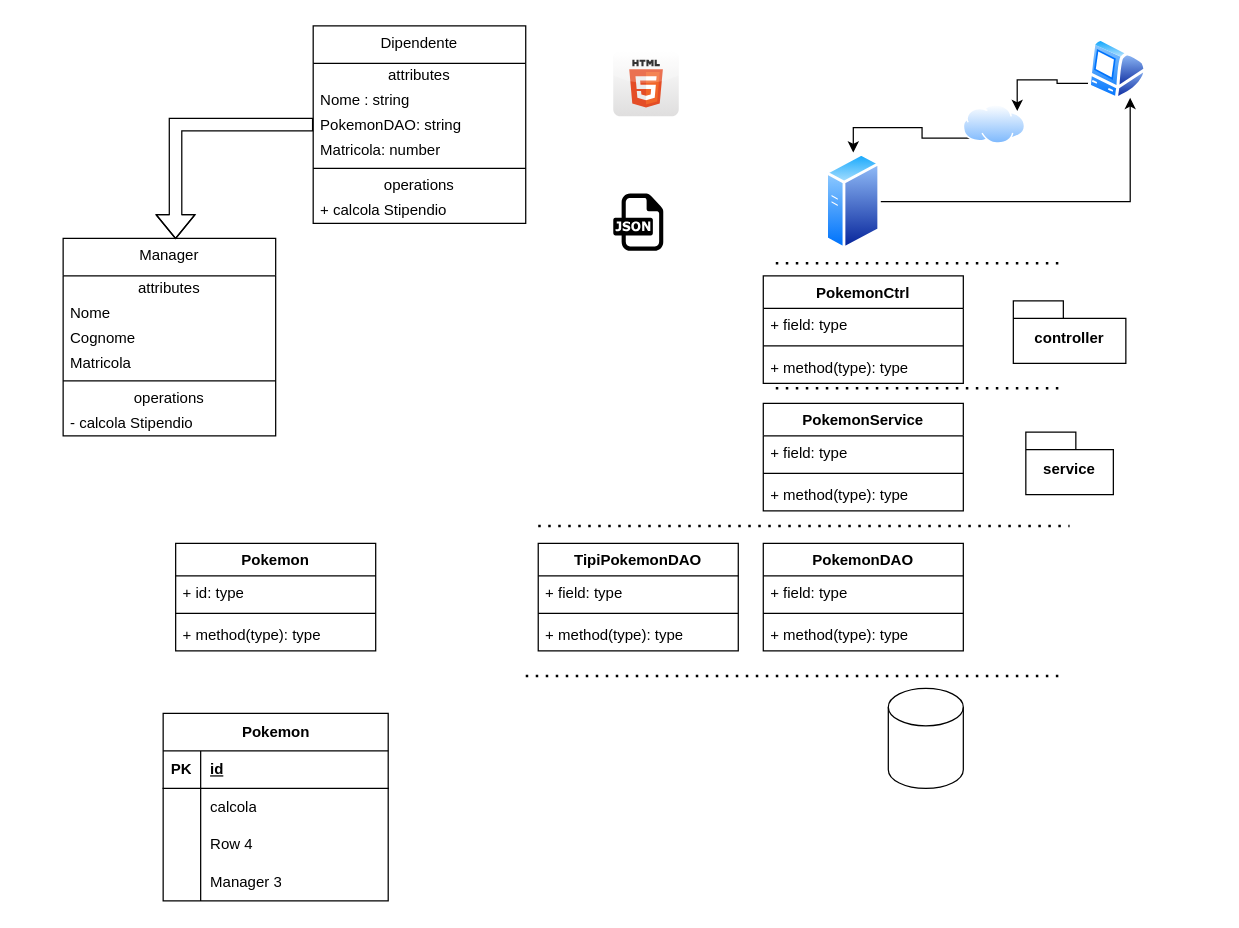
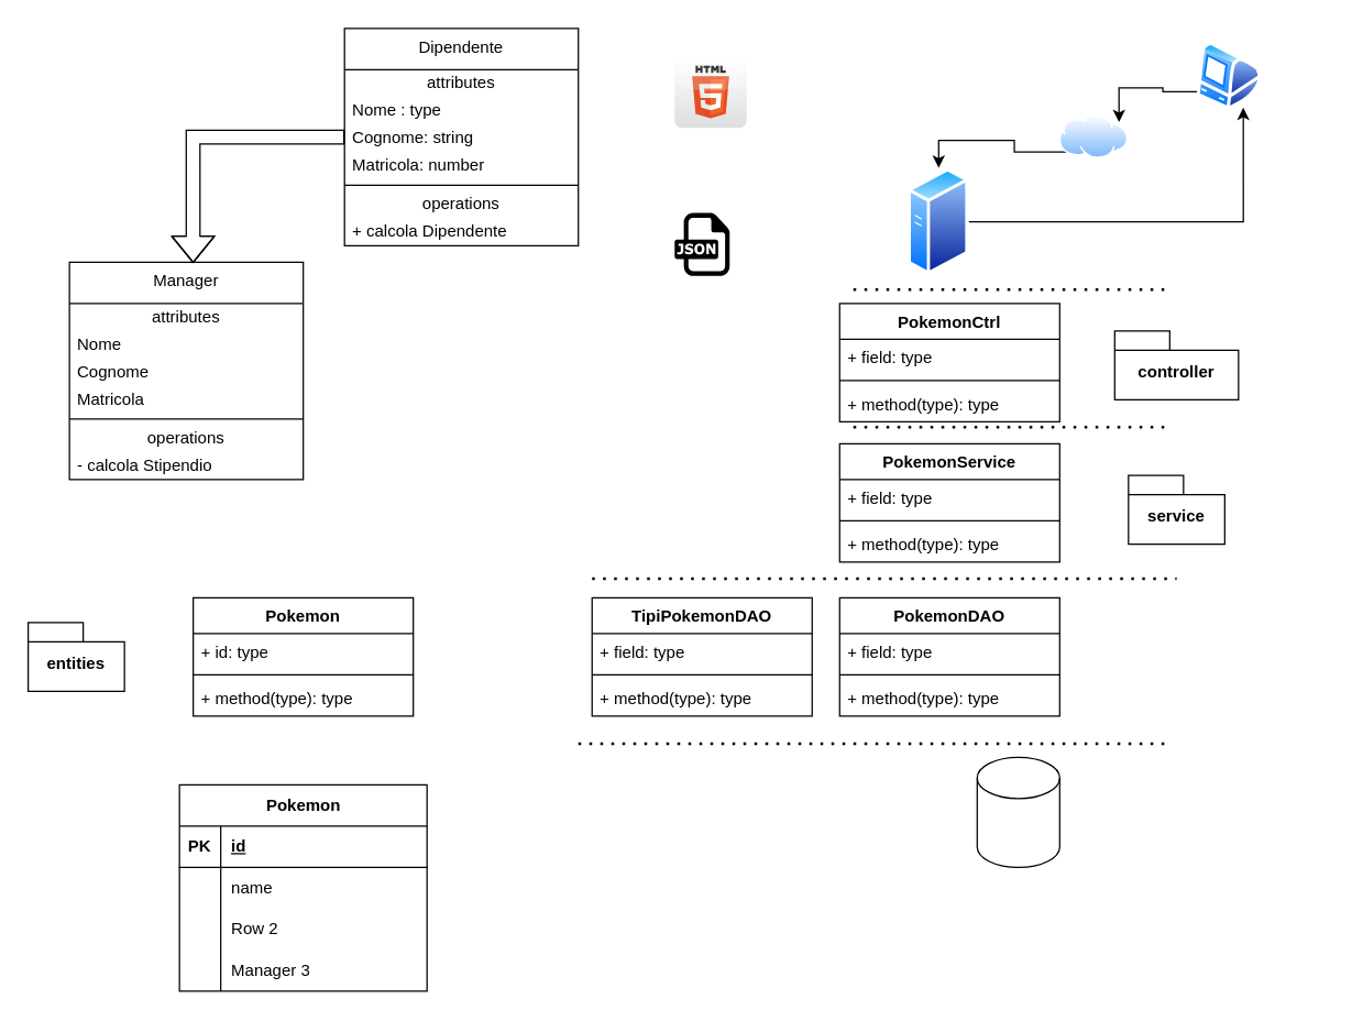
- <mxCell id="12" value="Nome : string" style="text;html=1;strokeColor=none;fillColor=none;align=left;verticalAlign=middle;spacingLeft=4;spacingRight=4;overflow=hidden;rotatable=0;points=[[0,0.5],[1,0.5]];portConstraint=eastwest;whiteSpace=wrap;" parent="10" vertex="1"><mxGeometry y="50" width="170" height="20" as="geometry" /></mxCell>
+ <mxCell id="12" value="Nome : type" style="text;html=1;strokeColor=none;fillColor=none;align=left;verticalAlign=middle;spacingLeft=4;spacingRight=4;overflow=hidden;rotatable=0;points=[[0,0.5],[1,0.5]];portConstraint=eastwest;whiteSpace=wrap;" parent="10" vertex="1"><mxGeometry y="50" width="170" height="20" as="geometry" /></mxCell>
- <mxCell id="13" value="PokemonDAO: string" style="text;html=1;strokeColor=none;fillColor=none;align=left;verticalAlign=middle;spacingLeft=4;spacingRight=4;overflow=hidden;rotatable=0;points=[[0,0.5],[1,0.5]];portConstraint=eastwest;whiteSpace=wrap;" parent="10" vertex="1"><mxGeometry y="70" width="170" height="20" as="geometry" /></mxCell>
+ <mxCell id="13" value="Cognome: string" style="text;html=1;strokeColor=none;fillColor=none;align=left;verticalAlign=middle;spacingLeft=4;spacingRight=4;overflow=hidden;rotatable=0;points=[[0,0.5],[1,0.5]];portConstraint=eastwest;whiteSpace=wrap;" parent="10" vertex="1"><mxGeometry y="70" width="170" height="20" as="geometry" /></mxCell>
- <mxCell id="17" value="+ calcola Stipendio" style="text;html=1;strokeColor=none;fillColor=none;align=left;verticalAlign=middle;spacingLeft=4;spacingRight=4;overflow=hidden;rotatable=0;points=[[0,0.5],[1,0.5]];portConstraint=eastwest;whiteSpace=wrap;" parent="10" vertex="1"><mxGeometry y="138" width="170" height="20" as="geometry" /></mxCell>
+ <mxCell id="17" value="+ calcola Dipendente" style="text;html=1;strokeColor=none;fillColor=none;align=left;verticalAlign=middle;spacingLeft=4;spacingRight=4;overflow=hidden;rotatable=0;points=[[0,0.5],[1,0.5]];portConstraint=eastwest;whiteSpace=wrap;" parent="10" vertex="1"><mxGeometry y="138" width="170" height="20" as="geometry" /></mxCell>
+ <mxCell id="66" value="entities" style="shape=folder;fontStyle=1;spacingTop=10;tabWidth=40;tabHeight=14;tabPosition=left;html=1;whiteSpace=wrap;" parent="1" vertex="1"><mxGeometry x="20" y="452" width="70" height="50" as="geometry" /></mxCell>
- <mxCell id="59" value="calcola" style="shape=partialRectangle;connectable=0;fillColor=none;top=0;left=0;bottom=0;right=0;align=left;spacingLeft=6;overflow=hidden;whiteSpace=wrap;html=1;" parent="57" vertex="1"><mxGeometry x="30" width="150" height="30" as="geometry"><mxRectangle width="150" height="30" as="alternateBounds" /></mxGeometry></mxCell>
+ <mxCell id="59" value="name" style="shape=partialRectangle;connectable=0;fillColor=none;top=0;left=0;bottom=0;right=0;align=left;spacingLeft=6;overflow=hidden;whiteSpace=wrap;html=1;" parent="57" vertex="1"><mxGeometry x="30" width="150" height="30" as="geometry"><mxRectangle width="150" height="30" as="alternateBounds" /></mxGeometry></mxCell>
- <mxCell id="62" value="Row 4" style="shape=partialRectangle;connectable=0;fillColor=none;top=0;left=0;bottom=0;right=0;align=left;spacingLeft=6;overflow=hidden;whiteSpace=wrap;html=1;" parent="60" vertex="1"><mxGeometry x="30" width="150" height="30" as="geometry"><mxRectangle width="150" height="30" as="alternateBounds" /></mxGeometry></mxCell>
+ <mxCell id="62" value="Row 2" style="shape=partialRectangle;connectable=0;fillColor=none;top=0;left=0;bottom=0;right=0;align=left;spacingLeft=6;overflow=hidden;whiteSpace=wrap;html=1;" parent="60" vertex="1"><mxGeometry x="30" width="150" height="30" as="geometry"><mxRectangle width="150" height="30" as="alternateBounds" /></mxGeometry></mxCell>
